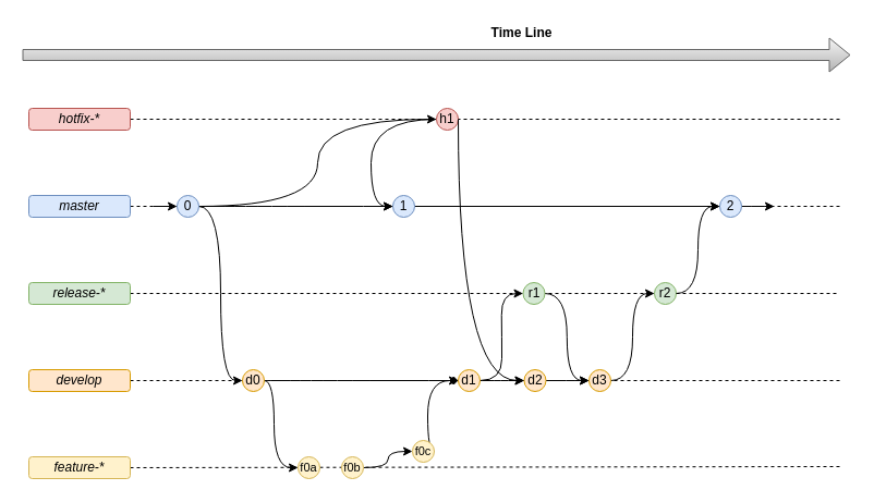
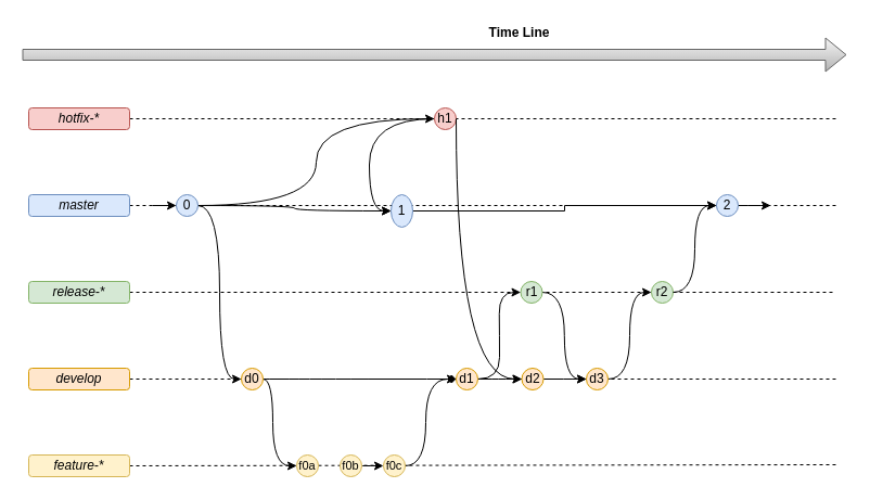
- <mxCell id="25" value="1" style="ellipse;whiteSpace=wrap;html=1;aspect=fixed;strokeColor=#6c8ebf;fillColor=#dae8fc;fontSize=12;" parent="1" vertex="1"><mxGeometry x="360" y="179" width="20" height="20" as="geometry" /></mxCell>
+ <mxCell id="25" value="1" style="ellipse;whiteSpace=wrap;html=1;aspect=fixed;strokeColor=#6c8ebf;fillColor=#dae8fc;fontSize=12;" parent="1" vertex="1"><mxGeometry x="360" y="179" width="20" height="30" as="geometry" /></mxCell>
- <mxCell id="30" value="f0c" style="ellipse;whiteSpace=wrap;html=1;aspect=fixed;strokeColor=#d6b656;fillColor=#fff2cc;fontSize=11;" parent="1" vertex="1"><mxGeometry x="378" y="404" width="20" height="20" as="geometry" /></mxCell>
+ <mxCell id="30" value="f0c" style="ellipse;whiteSpace=wrap;html=1;aspect=fixed;strokeColor=#d6b656;fillColor=#fff2cc;fontSize=11;" parent="1" vertex="1"><mxGeometry x="353" y="419" width="20" height="20" as="geometry" /></mxCell>
